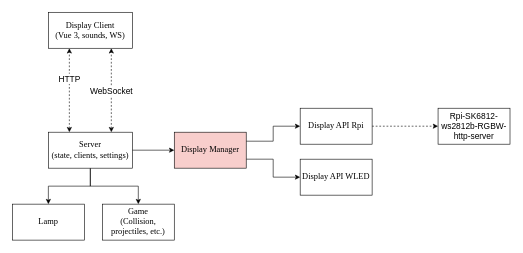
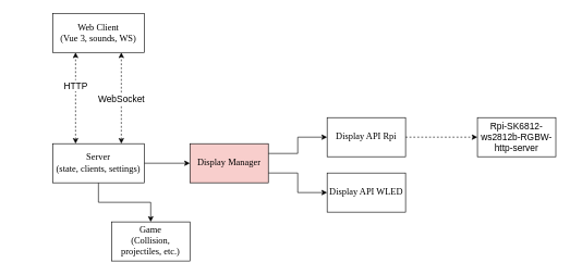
- <mxCell id="18" value="Display Client&lt;br&gt;(Vue 3, sounds, WS)" style="rounded=0;whiteSpace=wrap;html=1;fontFamily=Source Sans Pro;fontSource=https%3A%2F%2Ffonts.googleapis.com%2Fcss%3Ffamily%3DSource%2BSans%2BPro;fontSize=14;" vertex="1" parent="1"><mxGeometry x="80" y="20" width="140" height="60" as="geometry" /></mxCell>
+ <mxCell id="18" value="Web Client&lt;br&gt;(Vue 3, sounds, WS)" style="rounded=0;whiteSpace=wrap;html=1;fontFamily=Source Sans Pro;fontSource=https%3A%2F%2Ffonts.googleapis.com%2Fcss%3Ffamily%3DSource%2BSans%2BPro;fontSize=14;" vertex="1" parent="1"><mxGeometry x="80" y="20" width="140" height="60" as="geometry" /></mxCell>
- <mxCell id="10" style="edgeStyle=orthogonalEdgeStyle;rounded=0;orthogonalLoop=1;jettySize=auto;html=1;fontSize=14;" edge="1" parent="1" source="16" target="17"><mxGeometry relative="1" as="geometry" /></mxCell>
- <mxCell id="17" value="&lt;div&gt;Lamp&lt;/div&gt;" style="rounded=0;whiteSpace=wrap;html=1;fontFamily=Source Sans Pro;fontSource=https%3A%2F%2Ffonts.googleapis.com%2Fcss%3Ffamily%3DSource%2BSans%2BPro;fontSize=14;" vertex="1" parent="1"><mxGeometry x="20" y="340" width="120" height="60" as="geometry" /></mxCell>
